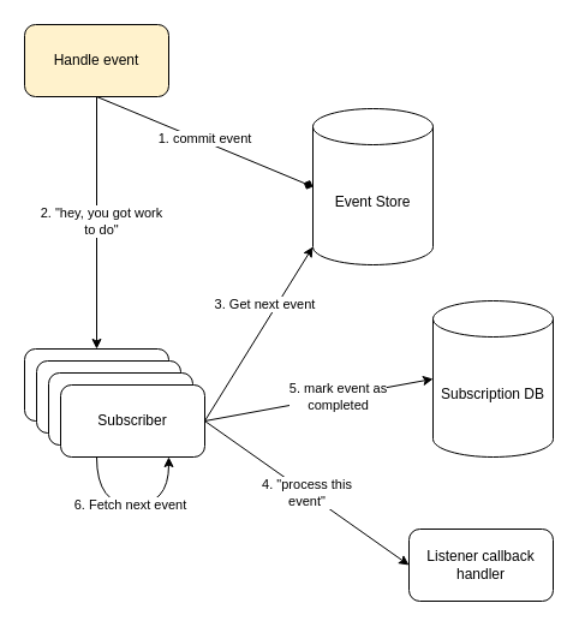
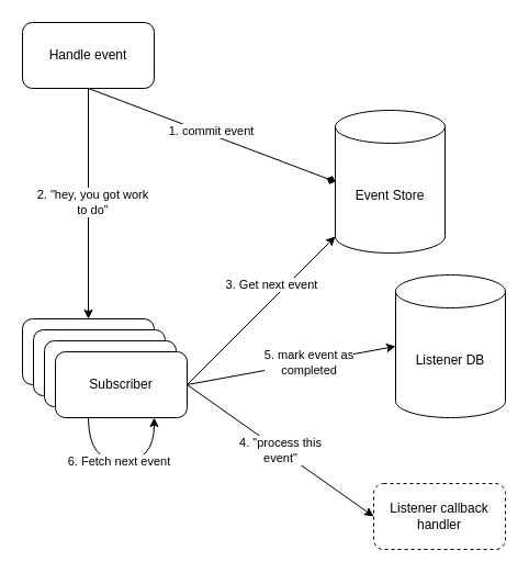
- <mxCell id="6" value="Handle event" style="rounded=1;whiteSpace=wrap;html=1;fillColor=#fff2cc;" vertex="1" parent="1"><mxGeometry x="20" y="20" width="120" height="60" as="geometry" /></mxCell>
+ <mxCell id="6" value="Handle event" style="rounded=1;whiteSpace=wrap;html=1;" vertex="1" parent="1"><mxGeometry x="20" y="20" width="120" height="60" as="geometry" /></mxCell>
- <mxCell id="2" value="Event Store" style="shape=cylinder3;whiteSpace=wrap;html=1;boundedLbl=1;backgroundOutline=1;size=15;" vertex="1" parent="1"><mxGeometry x="260" y="90" width="100" height="130" as="geometry" /></mxCell>
+ <mxCell id="2" value="Event Store" style="shape=cylinder3;whiteSpace=wrap;html=1;boundedLbl=1;backgroundOutline=1;size=15;" vertex="1" parent="1"><mxGeometry x="305" y="100" width="100" height="130" as="geometry" /></mxCell>
- <mxCell id="20" value="Subscription DB" style="shape=cylinder3;whiteSpace=wrap;html=1;boundedLbl=1;backgroundOutline=1;size=15;" vertex="1" parent="1"><mxGeometry x="360" y="250" width="100" height="130" as="geometry" /></mxCell>
+ <mxCell id="20" value="Listener DB" style="shape=cylinder3;whiteSpace=wrap;html=1;boundedLbl=1;backgroundOutline=1;size=15;" vertex="1" parent="1"><mxGeometry x="360" y="250" width="100" height="130" as="geometry" /></mxCell>
- <mxCell id="17" value="Listener callback handler" style="rounded=1;whiteSpace=wrap;html=1;" vertex="1" parent="1"><mxGeometry x="340" y="440" width="120" height="60" as="geometry" /></mxCell>
+ <mxCell id="17" value="Listener callback handler" style="rounded=1;whiteSpace=wrap;html=1;dashed=1;" vertex="1" parent="1"><mxGeometry x="340" y="440" width="120" height="60" as="geometry" /></mxCell>
